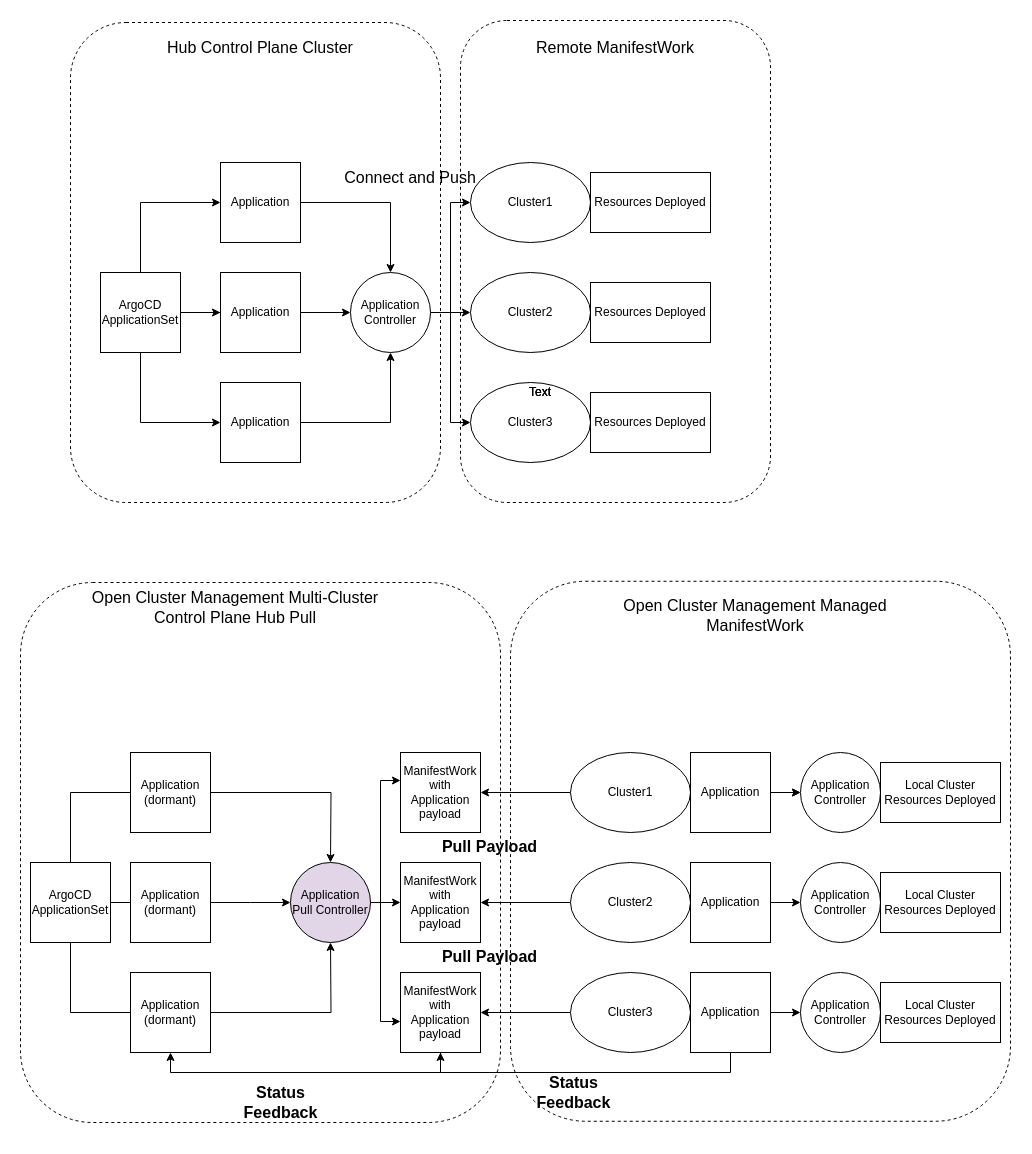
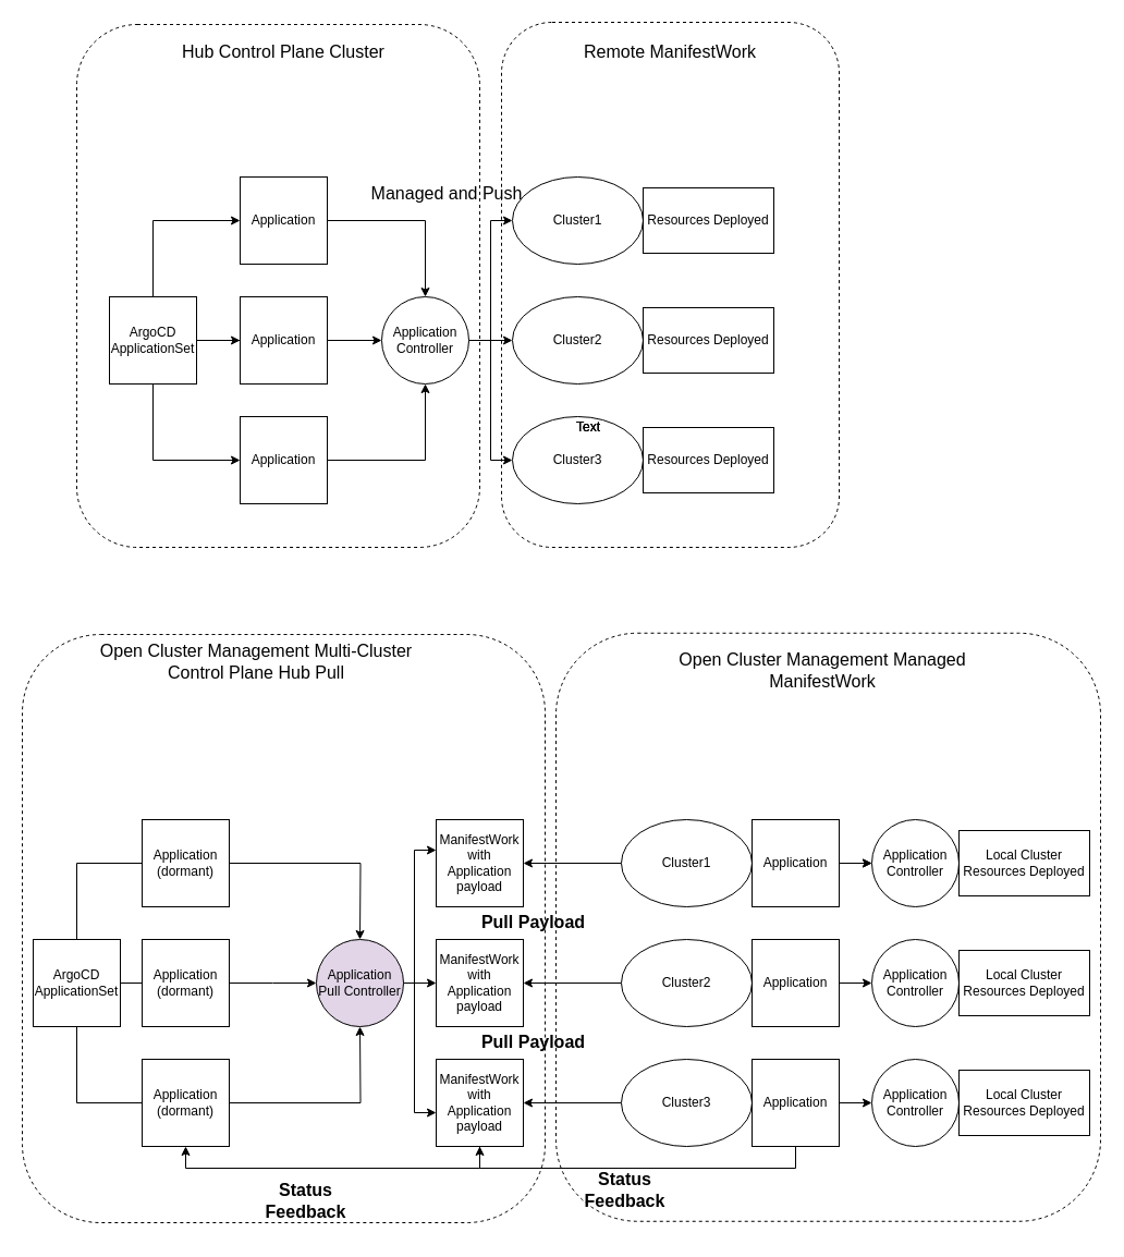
- <mxCell id="70" value="&lt;span style=&quot;font-size: 16px&quot;&gt;Connect and Push&lt;/span&gt;" style="text;html=1;strokeColor=none;fillColor=none;align=center;verticalAlign=middle;whiteSpace=wrap;rounded=0;" parent="1" vertex="1"><mxGeometry x="310" y="152" width="200" height="50" as="geometry" /></mxCell>
+ <mxCell id="70" value="&lt;span style=&quot;font-size: 16px&quot;&gt;Managed and Push&lt;/span&gt;" style="text;html=1;strokeColor=none;fillColor=none;align=center;verticalAlign=middle;whiteSpace=wrap;rounded=0;" parent="1" vertex="1"><mxGeometry x="310" y="152" width="200" height="50" as="geometry" /></mxCell>
